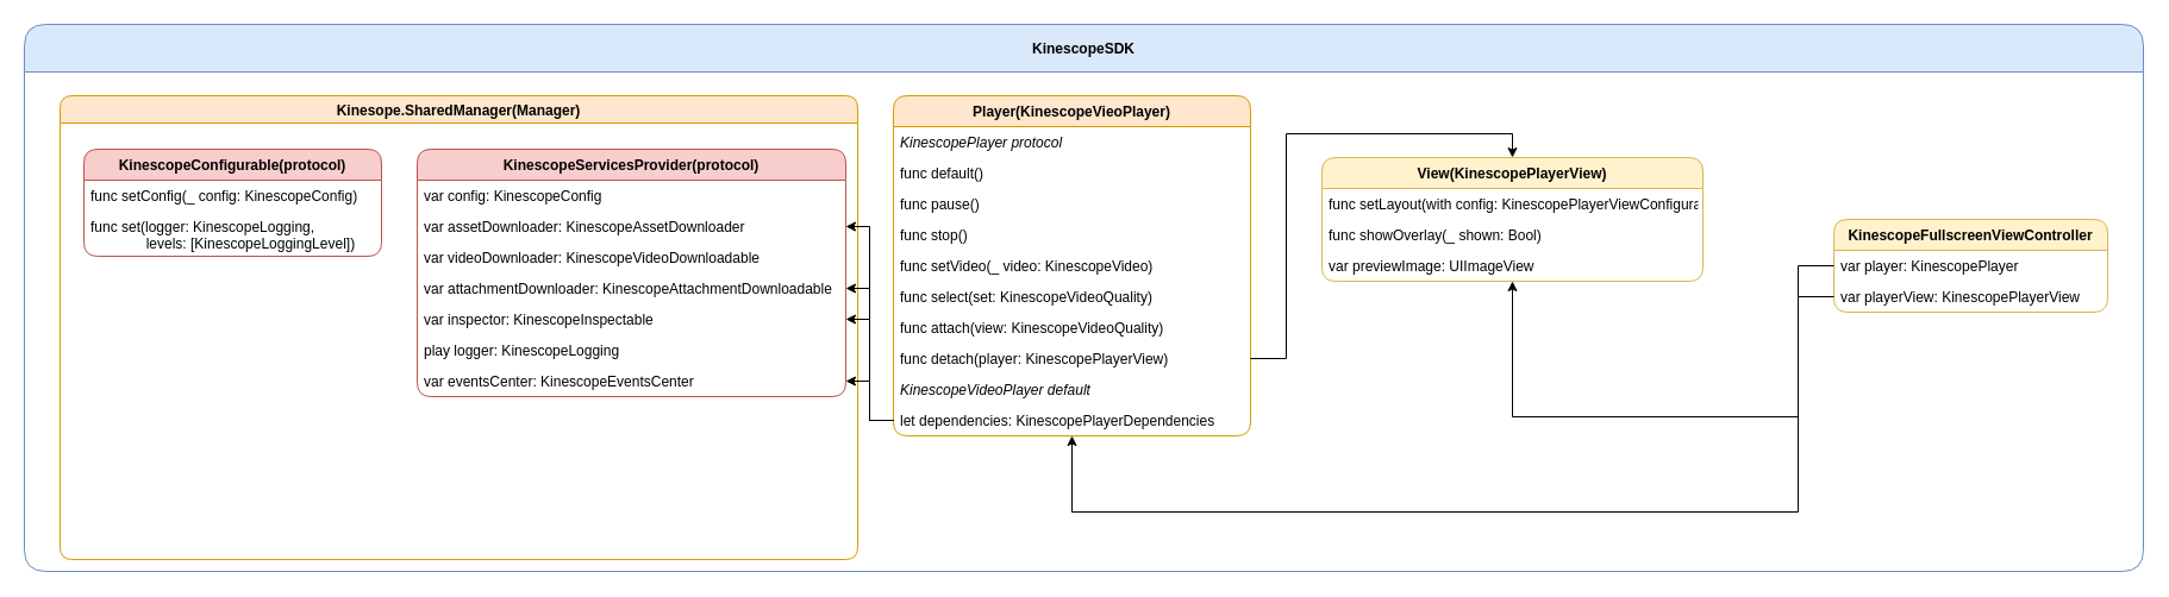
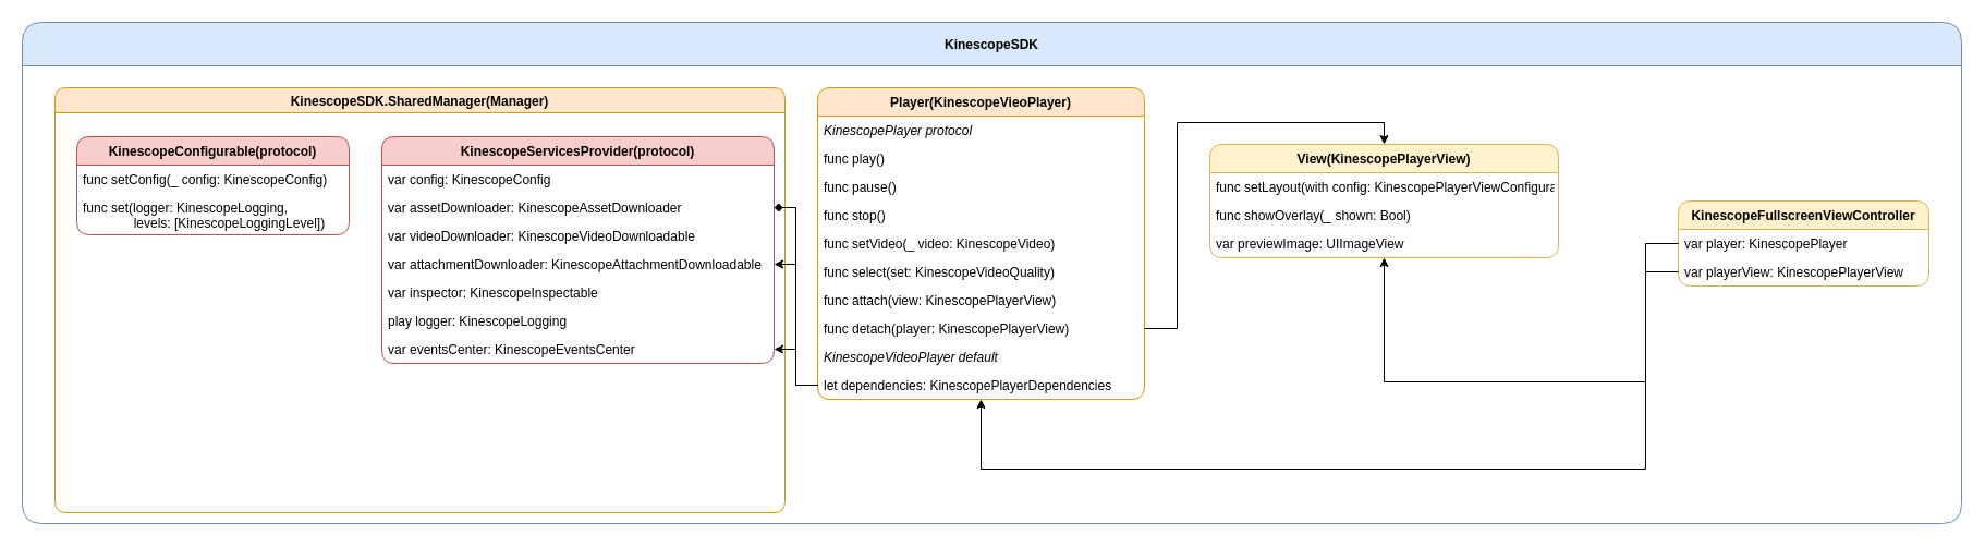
- <mxCell id="3" value="Kinesope.SharedManager(Manager)" style="swimlane;rounded=1;fillColor=#ffe6cc;strokeColor=#d79b00;" vertex="1" parent="2"><mxGeometry x="30" y="60" width="670" height="390" as="geometry" /></mxCell>
+ <mxCell id="3" value="KinescopeSDK.SharedManager(Manager)" style="swimlane;rounded=1;fillColor=#ffe6cc;strokeColor=#d79b00;" vertex="1" parent="2"><mxGeometry x="30" y="60" width="670" height="390" as="geometry" /></mxCell>
- <mxCell id="17" value="func default()" style="text;strokeColor=none;fillColor=none;align=left;verticalAlign=top;spacingLeft=4;spacingRight=4;overflow=hidden;rotatable=0;points=[[0,0.5],[1,0.5]];portConstraint=eastwest;" vertex="1" parent="15"><mxGeometry y="52" width="300" height="26" as="geometry" /></mxCell>
+ <mxCell id="17" value="func play()" style="text;strokeColor=none;fillColor=none;align=left;verticalAlign=top;spacingLeft=4;spacingRight=4;overflow=hidden;rotatable=0;points=[[0,0.5],[1,0.5]];portConstraint=eastwest;" vertex="1" parent="15"><mxGeometry y="52" width="300" height="26" as="geometry" /></mxCell>
- <mxCell id="26" style="edgeStyle=orthogonalEdgeStyle;rounded=0;orthogonalLoop=1;jettySize=auto;html=1;fontColor=#000000;" edge="1" parent="2" source="25" target="9"><mxGeometry relative="1" as="geometry" /></mxCell>
+ <mxCell id="26" style="edgeStyle=orthogonalEdgeStyle;rounded=0;orthogonalLoop=1;jettySize=auto;html=1;fontColor=#000000;endArrow=diamond;" edge="1" parent="2" source="25" target="9"><mxGeometry relative="1" as="geometry" /></mxCell>
- <mxCell id="27" style="edgeStyle=orthogonalEdgeStyle;rounded=0;orthogonalLoop=1;jettySize=auto;html=1;fontColor=#000000;" edge="1" parent="2" source="25" target="12"><mxGeometry relative="1" as="geometry" /></mxCell>
- <mxCell id="22" value="func attach(view: KinescopeVideoQuality)" style="text;strokeColor=none;fillColor=none;align=left;verticalAlign=top;spacingLeft=4;spacingRight=4;overflow=hidden;rotatable=0;points=[[0,0.5],[1,0.5]];portConstraint=eastwest;rounded=1;labelBackgroundColor=#FFFFFF;fontColor=#000000;" vertex="1" parent="15"><mxGeometry y="182" width="300" height="26" as="geometry" /></mxCell>
+ <mxCell id="22" value="func attach(view: KinescopePlayerView)" style="text;strokeColor=none;fillColor=none;align=left;verticalAlign=top;spacingLeft=4;spacingRight=4;overflow=hidden;rotatable=0;points=[[0,0.5],[1,0.5]];portConstraint=eastwest;rounded=1;labelBackgroundColor=#FFFFFF;fontColor=#000000;" vertex="1" parent="15"><mxGeometry y="182" width="300" height="26" as="geometry" /></mxCell>
